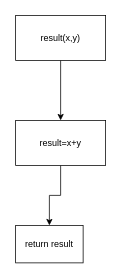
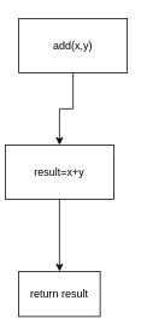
- <mxCell id="3" value="result(x,y)" style="rounded=0;whiteSpace=wrap;html=1;" vertex="1" parent="1"><mxGeometry x="20" y="20" width="120" height="60" as="geometry" /></mxCell>
+ <mxCell id="3" value="add(x,y)" style="rounded=0;whiteSpace=wrap;html=1;" vertex="1" parent="1"><mxGeometry x="20" y="20" width="120" height="60" as="geometry" /></mxCell>
- <mxCell id="5" value="result=x+y" style="whiteSpace=wrap;html=1;rounded=0;" vertex="1" parent="1"><mxGeometry x="20" y="160" width="120" height="60" as="geometry" /></mxCell>
+ <mxCell id="5" value="result=x+y" style="whiteSpace=wrap;html=1;rounded=0;" vertex="1" parent="1"><mxGeometry x="5" y="160" width="120" height="60" as="geometry" /></mxCell>
